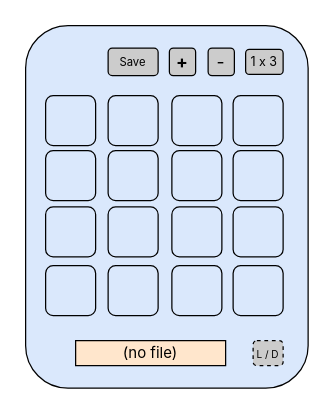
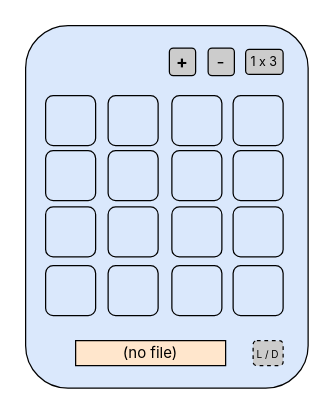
- <mxCell id="19" value="&lt;font face=&quot;Inter&quot; style=&quot;font-size: 9px;&quot;&gt;Save&lt;/font&gt;" style="shape=rectangle;whiteSpace=wrap;html=1;rounded=1;fillColor=#cccccc;" parent="1" vertex="1"><mxGeometry x="86" y="38" width="40" height="22" as="geometry" /></mxCell>
